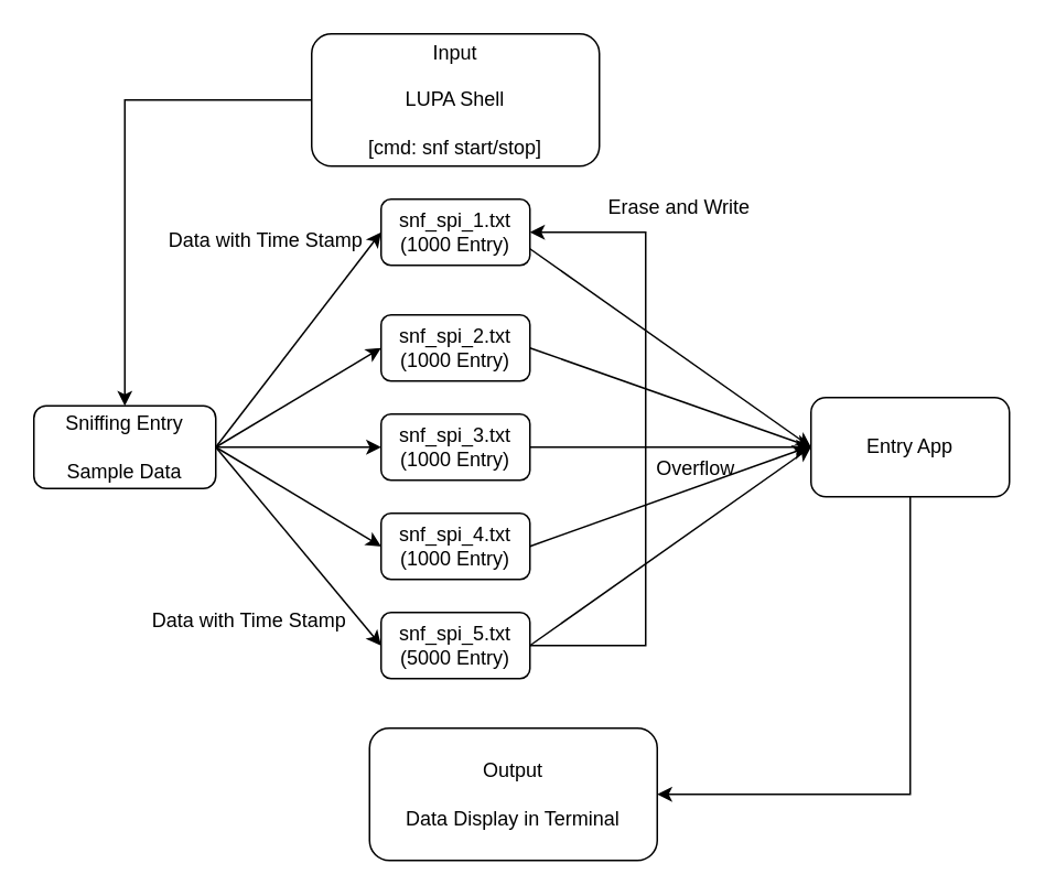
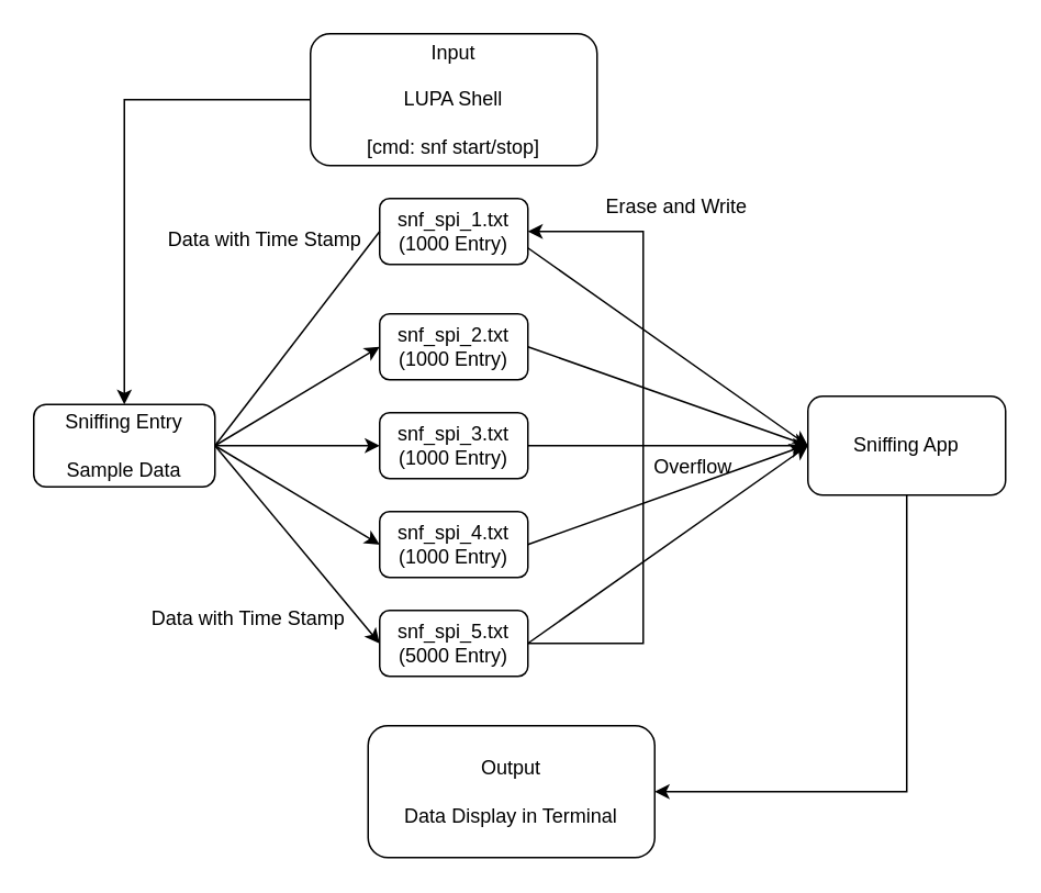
- <mxCell id="8" value="" style="endArrow=classic;html=1;rounded=0;exitX=1;exitY=0.5;exitDx=0;exitDy=0;entryX=0;entryY=0.5;entryDx=0;entryDy=0;" edge="1" parent="1" source="7" target="2"><mxGeometry width="50" height="50" relative="1" as="geometry"><mxPoint x="200" y="300" as="sourcePoint" /><mxPoint x="250" y="250" as="targetPoint" /></mxGeometry></mxCell>
+ <mxCell id="8" value="" style="endArrow=none;html=1;rounded=0;exitX=1;exitY=0.5;exitDx=0;exitDy=0;entryX=0;entryY=0.5;entryDx=0;entryDy=0;" edge="1" parent="1" source="7" target="2"><mxGeometry width="50" height="50" relative="1" as="geometry"><mxPoint x="200" y="300" as="sourcePoint" /><mxPoint x="250" y="250" as="targetPoint" /></mxGeometry></mxCell>
- <mxCell id="17" value="Entry App" style="rounded=1;whiteSpace=wrap;html=1;" vertex="1" parent="1"><mxGeometry x="490" y="240" width="120" height="60" as="geometry" /></mxCell>
+ <mxCell id="17" value="Sniffing App" style="rounded=1;whiteSpace=wrap;html=1;" vertex="1" parent="1"><mxGeometry x="490" y="240" width="120" height="60" as="geometry" /></mxCell>
